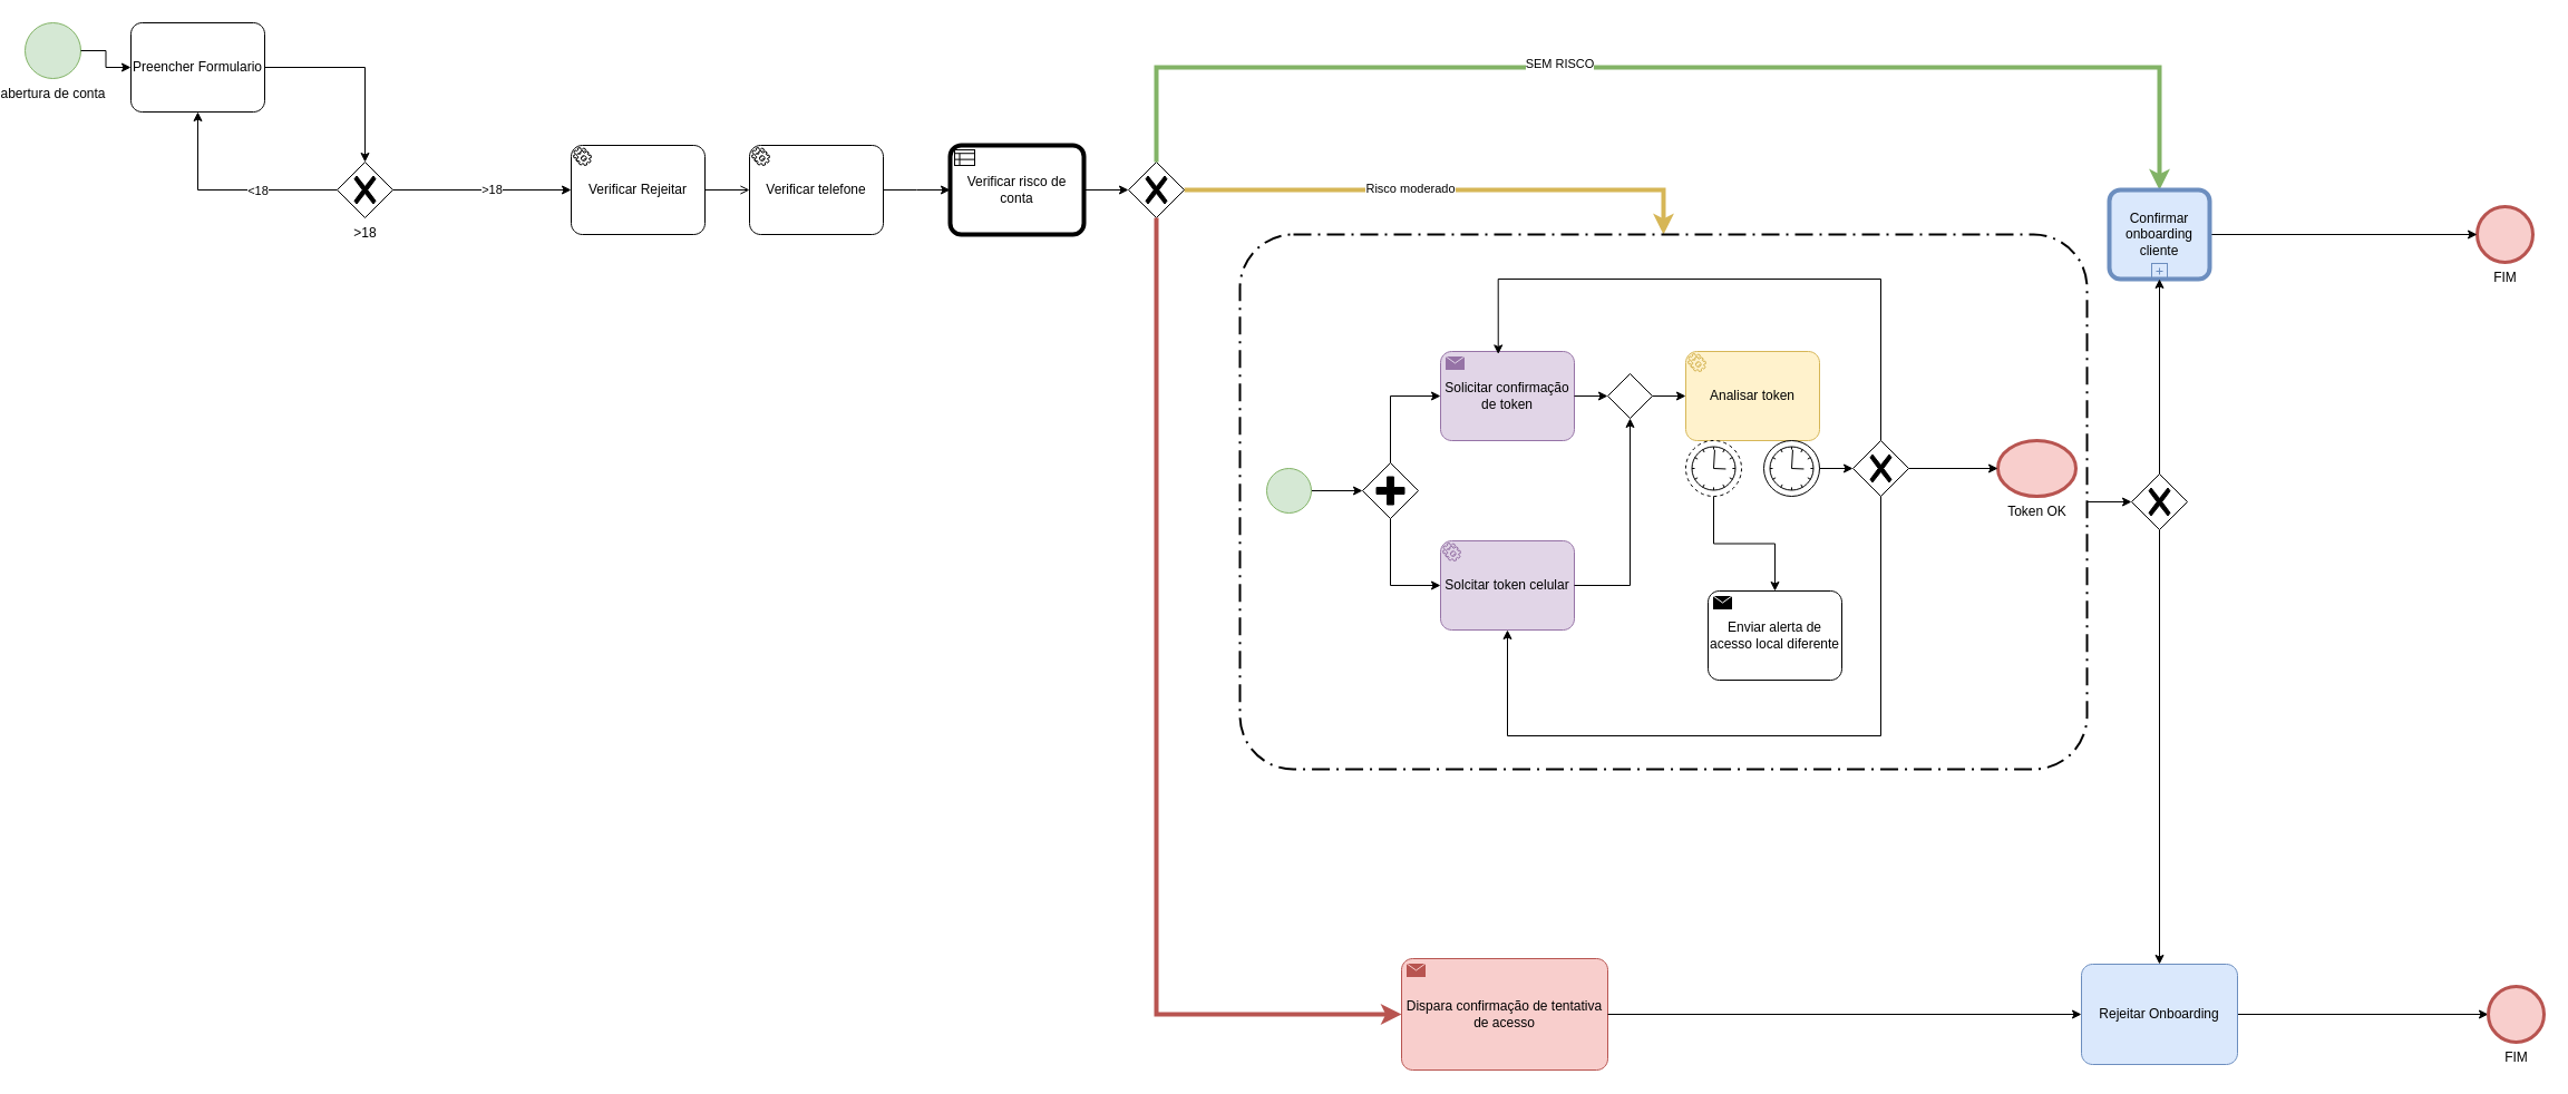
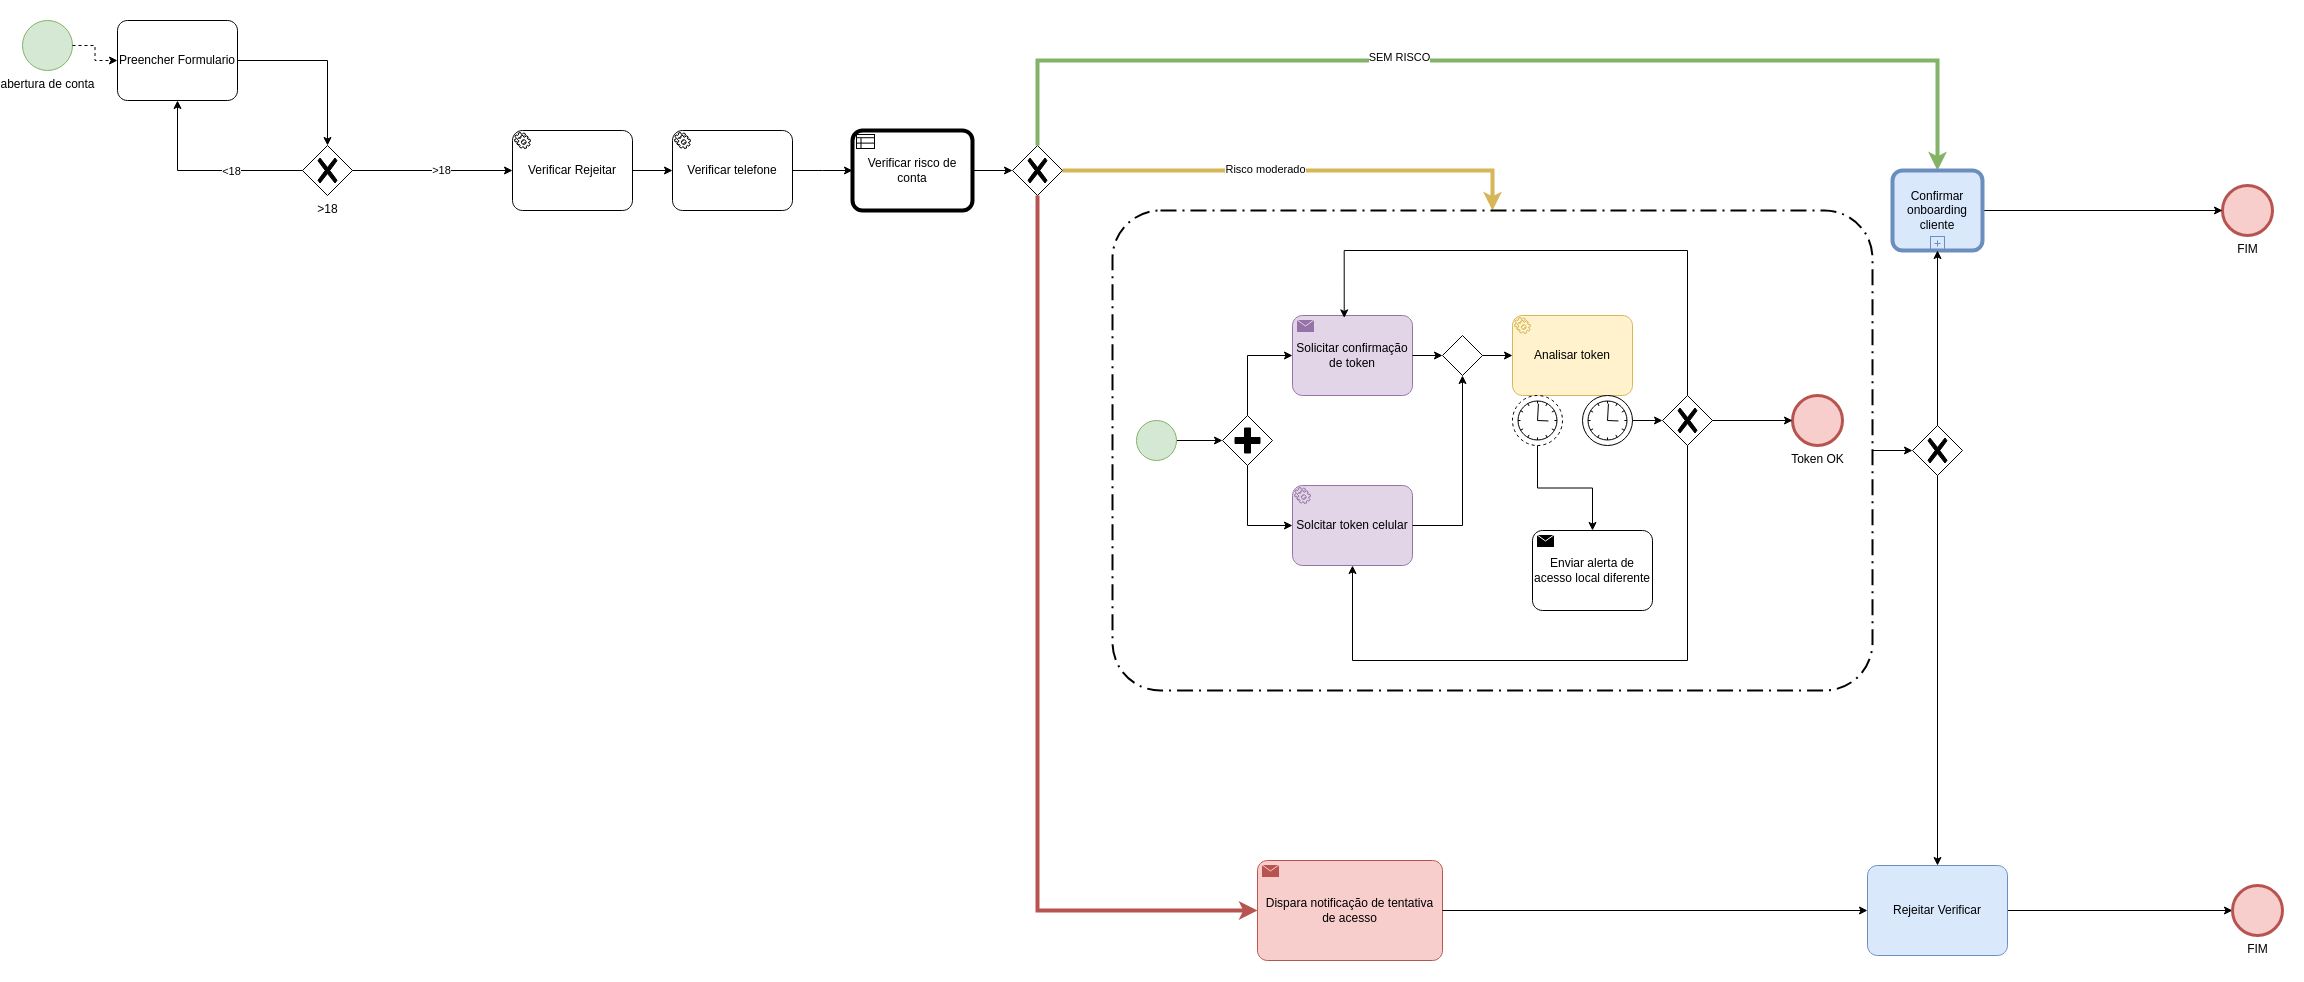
- <mxCell id="24" style="edgeStyle=orthogonalEdgeStyle;rounded=0;orthogonalLoop=1;jettySize=auto;html=1;entryX=0;entryY=0.5;entryDx=0;entryDy=0;entryPerimeter=0;" parent="1" source="6" target="23" edge="1"><mxGeometry relative="1" as="geometry" /></mxCell>
+ <mxCell id="24" style="edgeStyle=orthogonalEdgeStyle;rounded=0;orthogonalLoop=1;jettySize=auto;html=1;entryX=0;entryY=0.5;entryDx=0;entryDy=0;entryPerimeter=0;dashed=1;" parent="1" source="6" target="23" edge="1"><mxGeometry relative="1" as="geometry" /></mxCell>
- <mxCell id="4" style="edgeStyle=orthogonalEdgeStyle;rounded=0;orthogonalLoop=1;jettySize=auto;html=1;entryX=0;entryY=0.5;entryDx=0;entryDy=0;entryPerimeter=0;endArrow=open;" parent="1" source="2" target="3" edge="1"><mxGeometry relative="1" as="geometry" /></mxCell>
+ <mxCell id="4" style="edgeStyle=orthogonalEdgeStyle;rounded=0;orthogonalLoop=1;jettySize=auto;html=1;entryX=0;entryY=0.5;entryDx=0;entryDy=0;entryPerimeter=0;" parent="1" source="2" target="3" edge="1"><mxGeometry relative="1" as="geometry" /></mxCell>
- <mxCell id="19" value="Token OK" style="points=[[0.145,0.145,0],[0.5,0,0],[0.855,0.145,0],[1,0.5,0],[0.855,0.855,0],[0.5,1,0],[0.145,0.855,0],[0,0.5,0]];shape=mxgraph.bpmn.event;html=1;verticalLabelPosition=bottom;labelBackgroundColor=#ffffff;verticalAlign=top;align=center;perimeter=ellipsePerimeter;outlineConnect=0;aspect=fixed;outline=end;symbol=terminate2;fillColor=#f8cecc;strokeColor=#b85450;movable=0;resizable=0;rotatable=0;deletable=0;editable=0;locked=1;connectable=0;" parent="1" vertex="1"><mxGeometry x="1790" y="395" width="70" height="50" as="geometry" /></mxCell>
+ <mxCell id="19" value="Token OK" style="points=[[0.145,0.145,0],[0.5,0,0],[0.855,0.145,0],[1,0.5,0],[0.855,0.855,0],[0.5,1,0],[0.145,0.855,0],[0,0.5,0]];shape=mxgraph.bpmn.event;html=1;verticalLabelPosition=bottom;labelBackgroundColor=#ffffff;verticalAlign=top;align=center;perimeter=ellipsePerimeter;outlineConnect=0;aspect=fixed;outline=end;symbol=terminate2;fillColor=#f8cecc;strokeColor=#b85450;movable=0;resizable=0;rotatable=0;deletable=0;editable=0;locked=1;connectable=0;" parent="1" vertex="1"><mxGeometry x="1790" y="395" width="50" height="50" as="geometry" /></mxCell>
- <mxCell id="41" value="Dispara confirmação de tentativa de acesso" style="points=[[0.25,0,0],[0.5,0,0],[0.75,0,0],[1,0.25,0],[1,0.5,0],[1,0.75,0],[0.75,1,0],[0.5,1,0],[0.25,1,0],[0,0.75,0],[0,0.5,0],[0,0.25,0]];shape=mxgraph.bpmn.task;whiteSpace=wrap;rectStyle=rounded;size=10;html=1;container=1;expand=0;collapsible=0;taskMarker=send;fillColor=#f8cecc;strokeColor=#b85450;" parent="1" vertex="1"><mxGeometry x="1255" y="860" width="185" height="100" as="geometry" /></mxCell>
+ <mxCell id="41" value="Dispara notificação de tentativa de acesso" style="points=[[0.25,0,0],[0.5,0,0],[0.75,0,0],[1,0.25,0],[1,0.5,0],[1,0.75,0],[0.75,1,0],[0.5,1,0],[0.25,1,0],[0,0.75,0],[0,0.5,0],[0,0.25,0]];shape=mxgraph.bpmn.task;whiteSpace=wrap;rectStyle=rounded;size=10;html=1;container=1;expand=0;collapsible=0;taskMarker=send;fillColor=#f8cecc;strokeColor=#b85450;" parent="1" vertex="1"><mxGeometry x="1255" y="860" width="185" height="100" as="geometry" /></mxCell>
- <mxCell id="47" value="Rejeitar Onboarding" style="points=[[0.25,0,0],[0.5,0,0],[0.75,0,0],[1,0.25,0],[1,0.5,0],[1,0.75,0],[0.75,1,0],[0.5,1,0],[0.25,1,0],[0,0.75,0],[0,0.5,0],[0,0.25,0]];shape=mxgraph.bpmn.task;whiteSpace=wrap;rectStyle=rounded;size=10;html=1;container=1;expand=0;collapsible=0;taskMarker=abstract;fillColor=#dae8fc;strokeColor=#6c8ebf;" parent="1" vertex="1"><mxGeometry x="1865" y="865" width="140" height="90" as="geometry" /></mxCell>
+ <mxCell id="47" value="Rejeitar Verificar" style="points=[[0.25,0,0],[0.5,0,0],[0.75,0,0],[1,0.25,0],[1,0.5,0],[1,0.75,0],[0.75,1,0],[0.5,1,0],[0.25,1,0],[0,0.75,0],[0,0.5,0],[0,0.25,0]];shape=mxgraph.bpmn.task;whiteSpace=wrap;rectStyle=rounded;size=10;html=1;container=1;expand=0;collapsible=0;taskMarker=abstract;fillColor=#dae8fc;strokeColor=#6c8ebf;" parent="1" vertex="1"><mxGeometry x="1865" y="865" width="140" height="90" as="geometry" /></mxCell>
